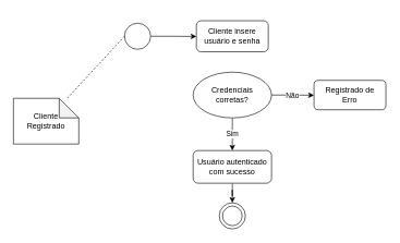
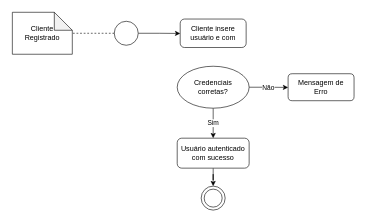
- <mxCell id="6" value="Cliente insere&lt;div&gt;usuário e senha&lt;/div&gt;" style="rounded=1;whiteSpace=wrap;html=1;" vertex="1" parent="1"><mxGeometry x="300" y="31.25" width="110" height="47.5" as="geometry" /></mxCell>
+ <mxCell id="6" value="Cliente insere&lt;div&gt;usuário e com&lt;/div&gt;" style="rounded=1;whiteSpace=wrap;html=1;" vertex="1" parent="1"><mxGeometry x="300" y="31.25" width="110" height="47.5" as="geometry" /></mxCell>
- <mxCell id="10" value="Registrado de&lt;div&gt;Erro&lt;/div&gt;" style="rounded=1;whiteSpace=wrap;html=1;" vertex="1" parent="1"><mxGeometry x="480" y="122.5" width="110" height="45" as="geometry" /></mxCell>
+ <mxCell id="10" value="Mensagem de&lt;div&gt;Erro&lt;/div&gt;" style="rounded=1;whiteSpace=wrap;html=1;" vertex="1" parent="1"><mxGeometry x="480" y="122.5" width="110" height="45" as="geometry" /></mxCell>
- <mxCell id="2" value="Cliente&lt;div&gt;Registrado&lt;/div&gt;" style="shape=note;whiteSpace=wrap;html=1;backgroundOutline=1;darkOpacity=0.05;" vertex="1" parent="1"><mxGeometry x="20" y="150" width="100" height="70" as="geometry" /></mxCell>
+ <mxCell id="2" value="Cliente&lt;div&gt;Registrado&lt;/div&gt;" style="shape=note;whiteSpace=wrap;html=1;backgroundOutline=1;darkOpacity=0.05;" vertex="1" parent="1"><mxGeometry x="20" y="20" width="100" height="70" as="geometry" /></mxCell>
